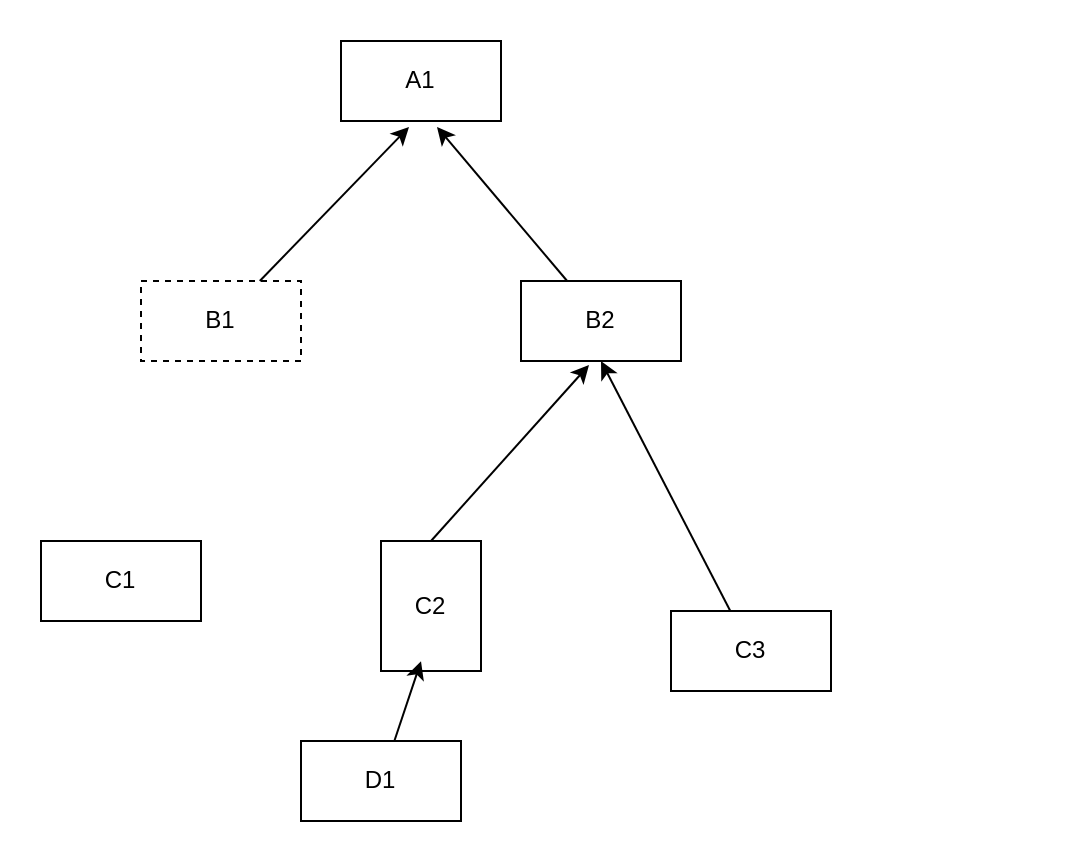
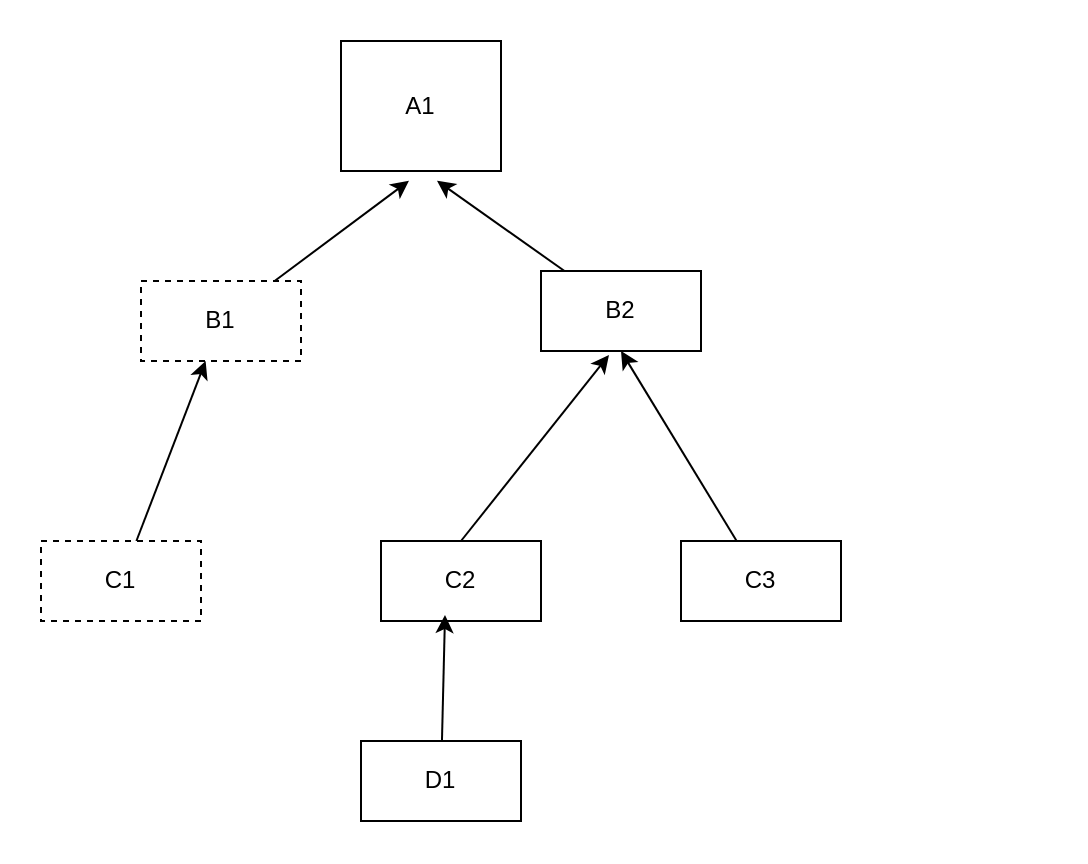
- <mxCell id="2" value="A1" style="rounded=0;whiteSpace=wrap;html=1;" vertex="1" parent="1"><mxGeometry x="170" y="20" width="80" height="40" as="geometry" /></mxCell>
+ <mxCell id="2" value="A1" style="rounded=0;whiteSpace=wrap;html=1;" vertex="1" parent="1"><mxGeometry x="170" y="20" width="80" height="65" as="geometry" /></mxCell>
- <mxCell id="4" value="B2" style="rounded=0;whiteSpace=wrap;html=1;" vertex="1" parent="1"><mxGeometry x="260" y="140" width="80" height="40" as="geometry" /></mxCell>
+ <mxCell id="4" value="B2" style="rounded=0;whiteSpace=wrap;html=1;" vertex="1" parent="1"><mxGeometry x="270" y="135" width="80" height="40" as="geometry" /></mxCell>
+ <mxCell id="5" value="" style="rounded=0;orthogonalLoop=1;jettySize=auto;html=1;" edge="1" parent="1" source="6" target="3"><mxGeometry relative="1" as="geometry" /></mxCell>
- <mxCell id="6" value="C1" style="rounded=0;whiteSpace=wrap;html=1;" vertex="1" parent="1"><mxGeometry x="20" y="270" width="80" height="40" as="geometry" /></mxCell>
+ <mxCell id="6" value="C1" style="rounded=0;whiteSpace=wrap;html=1;dashed=1;" vertex="1" parent="1"><mxGeometry x="20" y="270" width="80" height="40" as="geometry" /></mxCell>
- <mxCell id="7" value="C2" style="rounded=0;whiteSpace=wrap;html=1;" vertex="1" parent="1"><mxGeometry x="190" y="270" width="50" height="65" as="geometry" /></mxCell>
+ <mxCell id="7" value="C2" style="rounded=0;whiteSpace=wrap;html=1;" vertex="1" parent="1"><mxGeometry x="190" y="270" width="80" height="40" as="geometry" /></mxCell>
- <mxCell id="10" value="C3" style="rounded=0;whiteSpace=wrap;html=1;" vertex="1" parent="1"><mxGeometry x="335" y="305" width="80" height="40" as="geometry" /></mxCell>
+ <mxCell id="10" value="C3" style="rounded=0;whiteSpace=wrap;html=1;" vertex="1" parent="1"><mxGeometry x="340" y="270" width="80" height="40" as="geometry" /></mxCell>
- <mxCell id="14" value="D1" style="rounded=0;whiteSpace=wrap;html=1;" vertex="1" parent="1"><mxGeometry x="150" y="370" width="80" height="40" as="geometry" /></mxCell>
+ <mxCell id="14" value="D1" style="rounded=0;whiteSpace=wrap;html=1;" vertex="1" parent="1"><mxGeometry x="180" y="370" width="80" height="40" as="geometry" /></mxCell>
